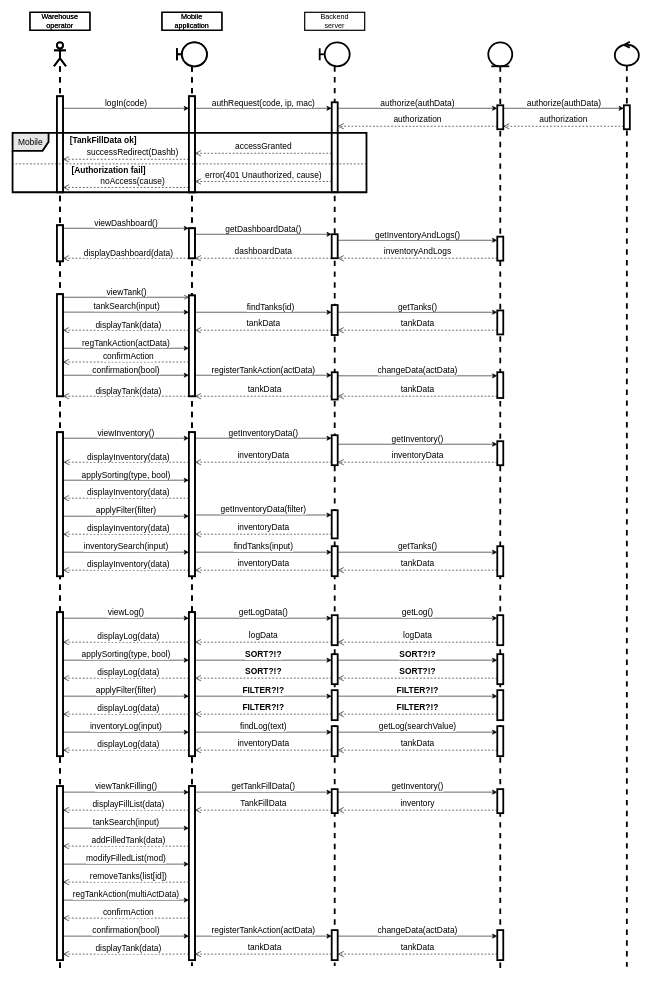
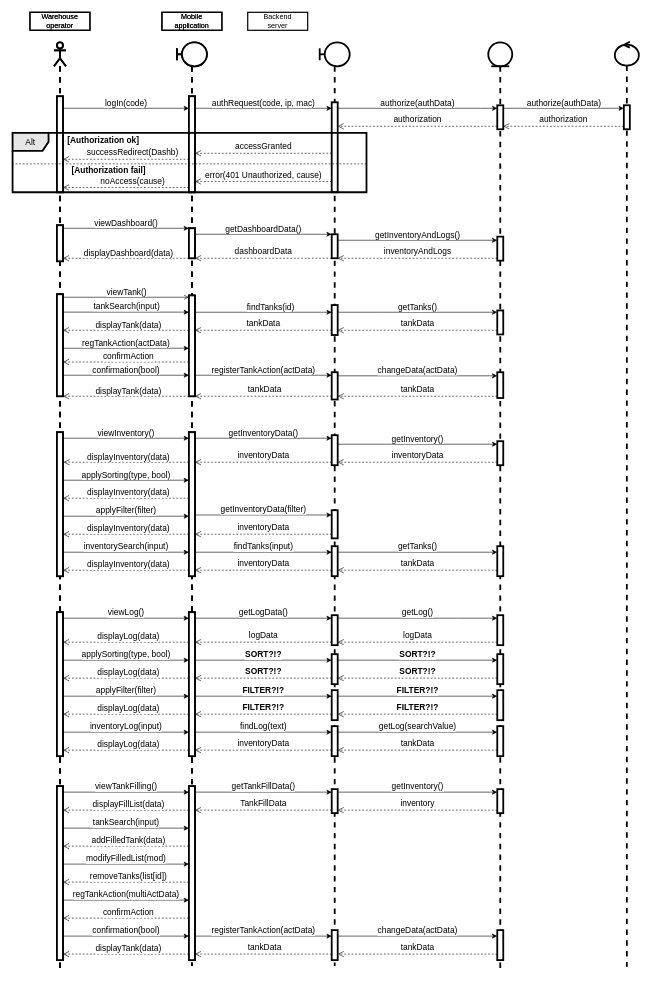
- <mxCell id="81" value="&lt;div&gt;Backend&lt;/div&gt;&lt;div&gt;server&lt;br&gt;&lt;/div&gt;" style="text;html=1;strokeColor=default;fillColor=none;align=center;verticalAlign=middle;whiteSpace=wrap;rounded=0;strokeWidth=2;" vertex="1" parent="1"><mxGeometry x="507" y="20" width="100" height="30" as="geometry" /></mxCell>
+ <mxCell id="81" value="&lt;div&gt;Backend&lt;/div&gt;&lt;div&gt;server&lt;br&gt;&lt;/div&gt;" style="text;html=1;strokeColor=default;fillColor=none;align=center;verticalAlign=middle;whiteSpace=wrap;rounded=0;strokeWidth=2;" vertex="1" parent="1"><mxGeometry x="412" y="20" width="100" height="30" as="geometry" /></mxCell>
- <mxCell id="126" value="&lt;b&gt;[TankFillData ok]&lt;/b&gt;" style="text;html=1;align=center;verticalAlign=middle;resizable=0;points=[];autosize=1;strokeColor=none;fillColor=none;fontSize=14;" vertex="1" parent="124"><mxGeometry x="81.089" y="-2.97" width="140" height="30" as="geometry" /></mxCell>
+ <mxCell id="126" value="&lt;b&gt;[Authorization ok]&lt;/b&gt;" style="text;html=1;align=center;verticalAlign=middle;resizable=0;points=[];autosize=1;strokeColor=none;fillColor=none;fontSize=14;" vertex="1" parent="124"><mxGeometry x="81.089" y="-2.97" width="140" height="30" as="geometry" /></mxCell>
- <mxCell id="125" value="Mobile" style="shape=umlFrame;whiteSpace=wrap;html=1;pointerEvents=0;strokeColor=#000000;strokeWidth=3;fontSize=14;fillColor=#E6E6E6;" vertex="1" parent="124"><mxGeometry width="590.0" height="99" as="geometry" /></mxCell>
+ <mxCell id="125" value="Alt" style="shape=umlFrame;whiteSpace=wrap;html=1;pointerEvents=0;strokeColor=#000000;strokeWidth=3;fontSize=14;fillColor=#E6E6E6;" vertex="1" parent="124"><mxGeometry width="590.0" height="99" as="geometry" /></mxCell>
